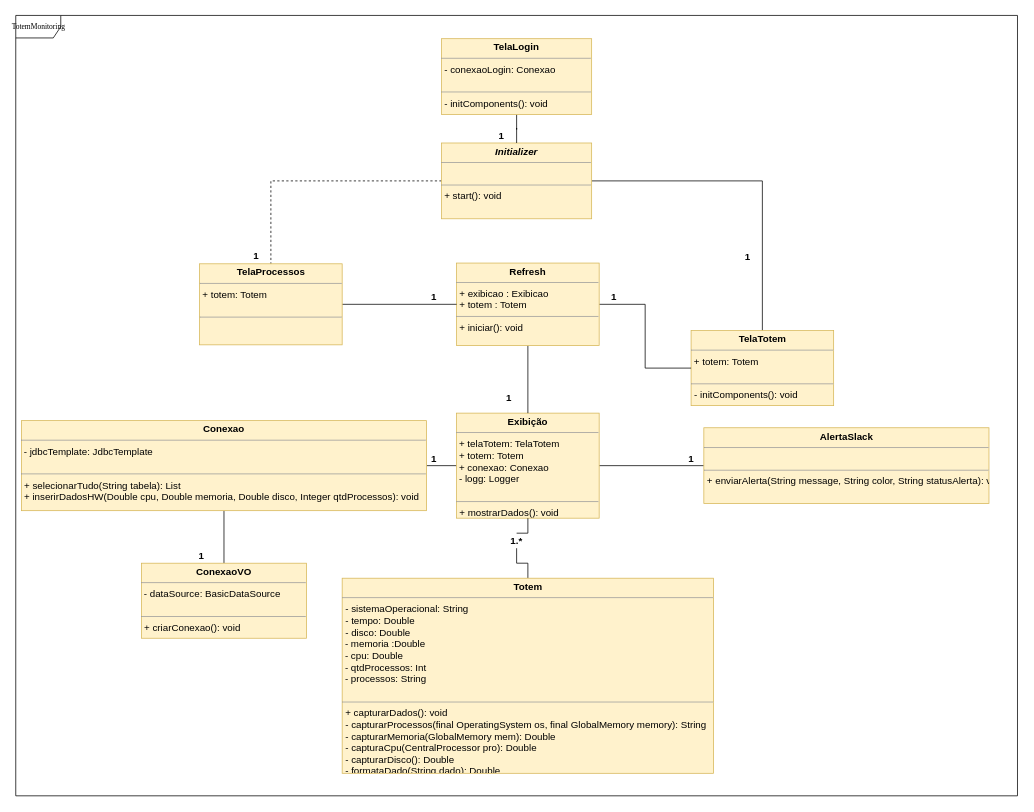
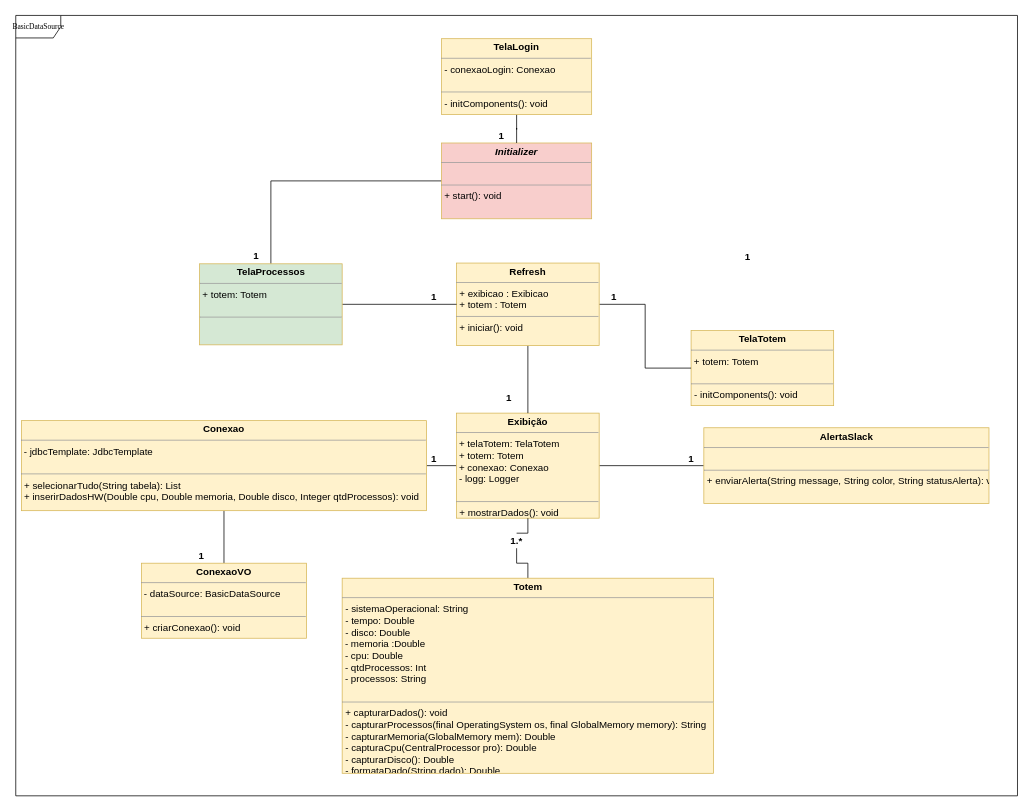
- <mxCell id="2" value="TotemMonitoring" style="shape=umlFrame;whiteSpace=wrap;html=1;rounded=0;shadow=0;comic=0;labelBackgroundColor=none;strokeWidth=1;fontFamily=Verdana;fontSize=10;align=center;width=60;height=30;" parent="1" vertex="1"><mxGeometry x="20.5" y="20" width="1335" height="1040" as="geometry" /></mxCell>
+ <mxCell id="2" value="BasicDataSource" style="shape=umlFrame;whiteSpace=wrap;html=1;rounded=0;shadow=0;comic=0;labelBackgroundColor=none;strokeWidth=1;fontFamily=Verdana;fontSize=10;align=center;width=60;height=30;" parent="1" vertex="1"><mxGeometry x="20.5" y="20" width="1335" height="1040" as="geometry" /></mxCell>
- <mxCell id="7" style="edgeStyle=orthogonalEdgeStyle;rounded=0;orthogonalLoop=1;jettySize=auto;html=1;endArrow=none;endFill=0;dashed=1;" edge="1" parent="1" source="9" target="16"><mxGeometry relative="1" as="geometry" /></mxCell>
+ <mxCell id="7" style="edgeStyle=orthogonalEdgeStyle;rounded=0;orthogonalLoop=1;jettySize=auto;html=1;endArrow=none;endFill=0;" edge="1" parent="1" source="9" target="16"><mxGeometry relative="1" as="geometry" /></mxCell>
- <mxCell id="9" value="&lt;p style=&quot;margin: 4px 0px 0px ; text-align: center ; font-size: 13px&quot;&gt;&lt;font style=&quot;font-size: 13px&quot;&gt;&lt;i&gt;&lt;b&gt;Initializer&lt;/b&gt;&lt;/i&gt;&lt;br&gt;&lt;/font&gt;&lt;/p&gt;&lt;hr size=&quot;1&quot; style=&quot;font-size: 13px&quot;&gt;&lt;p style=&quot;margin: 0px 0px 0px 4px ; font-size: 13px&quot;&gt;&lt;font style=&quot;font-size: 13px&quot;&gt;&lt;br&gt;&lt;/font&gt;&lt;/p&gt;&lt;hr size=&quot;1&quot; style=&quot;font-size: 13px&quot;&gt;&lt;p style=&quot;margin: 0px 0px 0px 4px ; font-size: 13px&quot;&gt;&lt;font style=&quot;font-size: 13px&quot;&gt;+ start(): void&lt;br&gt;&lt;/font&gt;&lt;br&gt;&lt;/p&gt;" style="verticalAlign=top;align=left;overflow=fill;fontSize=12;fontFamily=Helvetica;html=1;rounded=0;shadow=0;comic=0;labelBackgroundColor=none;strokeWidth=1;fillColor=#fff2cc;strokeColor=#d6b656;" parent="1" vertex="1"><mxGeometry x="588" y="190" width="200" height="101" as="geometry" /></mxCell>
+ <mxCell id="9" value="&lt;p style=&quot;margin: 4px 0px 0px ; text-align: center ; font-size: 13px&quot;&gt;&lt;font style=&quot;font-size: 13px&quot;&gt;&lt;i&gt;&lt;b&gt;Initializer&lt;/b&gt;&lt;/i&gt;&lt;br&gt;&lt;/font&gt;&lt;/p&gt;&lt;hr size=&quot;1&quot; style=&quot;font-size: 13px&quot;&gt;&lt;p style=&quot;margin: 0px 0px 0px 4px ; font-size: 13px&quot;&gt;&lt;font style=&quot;font-size: 13px&quot;&gt;&lt;br&gt;&lt;/font&gt;&lt;/p&gt;&lt;hr size=&quot;1&quot; style=&quot;font-size: 13px&quot;&gt;&lt;p style=&quot;margin: 0px 0px 0px 4px ; font-size: 13px&quot;&gt;&lt;font style=&quot;font-size: 13px&quot;&gt;+ start(): void&lt;br&gt;&lt;/font&gt;&lt;br&gt;&lt;/p&gt;" style="verticalAlign=top;align=left;overflow=fill;fontSize=12;fontFamily=Helvetica;html=1;rounded=0;shadow=0;comic=0;labelBackgroundColor=none;strokeWidth=1;fillColor=#f8cecc;strokeColor=#d6b656;" parent="1" vertex="1"><mxGeometry x="588" y="190" width="200" height="101" as="geometry" /></mxCell>
- <mxCell id="8" style="edgeStyle=orthogonalEdgeStyle;rounded=0;orthogonalLoop=1;jettySize=auto;html=1;endArrow=none;endFill=0;" edge="1" parent="1" source="9" target="11"><mxGeometry relative="1" as="geometry" /></mxCell>
- <mxCell id="16" value="&lt;p style=&quot;margin: 4px 0px 0px ; text-align: center ; font-size: 13px&quot;&gt;&lt;b&gt;&lt;font style=&quot;font-size: 13px&quot;&gt;TelaProcessos&lt;/font&gt;&lt;/b&gt;&lt;/p&gt;&lt;hr size=&quot;1&quot; style=&quot;font-size: 13px&quot;&gt;&lt;span style=&quot;white-space: normal ; font-size: 13px&quot;&gt;&lt;font style=&quot;font-size: 13px&quot;&gt;&amp;nbsp;+ totem: Totem&lt;br&gt;&lt;/font&gt;&lt;/span&gt;&lt;p style=&quot;margin: 0px 0px 0px 4px ; font-size: 13px&quot;&gt;&lt;font style=&quot;font-size: 13px&quot;&gt;&lt;br&gt;&lt;/font&gt;&lt;/p&gt;&lt;hr size=&quot;1&quot; style=&quot;font-size: 13px&quot;&gt;&lt;p style=&quot;margin: 0px 0px 0px 4px ; font-size: 13px&quot;&gt;&lt;br&gt;&lt;/p&gt;" style="verticalAlign=top;align=left;overflow=fill;fontSize=12;fontFamily=Helvetica;html=1;rounded=0;shadow=0;comic=0;labelBackgroundColor=none;strokeWidth=1;fillColor=#fff2cc;strokeColor=#d6b656;" parent="1" vertex="1"><mxGeometry x="265.5" y="351" width="190" height="108" as="geometry" /></mxCell>
+ <mxCell id="16" value="&lt;p style=&quot;margin: 4px 0px 0px ; text-align: center ; font-size: 13px&quot;&gt;&lt;b&gt;&lt;font style=&quot;font-size: 13px&quot;&gt;TelaProcessos&lt;/font&gt;&lt;/b&gt;&lt;/p&gt;&lt;hr size=&quot;1&quot; style=&quot;font-size: 13px&quot;&gt;&lt;span style=&quot;white-space: normal ; font-size: 13px&quot;&gt;&lt;font style=&quot;font-size: 13px&quot;&gt;&amp;nbsp;+ totem: Totem&lt;br&gt;&lt;/font&gt;&lt;/span&gt;&lt;p style=&quot;margin: 0px 0px 0px 4px ; font-size: 13px&quot;&gt;&lt;font style=&quot;font-size: 13px&quot;&gt;&lt;br&gt;&lt;/font&gt;&lt;/p&gt;&lt;hr size=&quot;1&quot; style=&quot;font-size: 13px&quot;&gt;&lt;p style=&quot;margin: 0px 0px 0px 4px ; font-size: 13px&quot;&gt;&lt;br&gt;&lt;/p&gt;" style="verticalAlign=top;align=left;overflow=fill;fontSize=12;fontFamily=Helvetica;html=1;rounded=0;shadow=0;comic=0;labelBackgroundColor=none;strokeWidth=1;fillColor=#d5e8d4;strokeColor=#d6b656;" parent="1" vertex="1"><mxGeometry x="265.5" y="351" width="190" height="108" as="geometry" /></mxCell>
